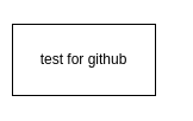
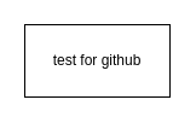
- <mxCell id="2" value="test for github" style="rounded=0;whiteSpace=wrap;html=1;" vertex="1" parent="1"><mxGeometry x="10" y="20" width="120" height="60" as="geometry" /></mxCell>
+ <mxCell id="2" value="test for github" style="rounded=0;whiteSpace=wrap;html=1;" vertex="1" parent="1"><mxGeometry x="20" y="20" width="120" height="60" as="geometry" /></mxCell>
